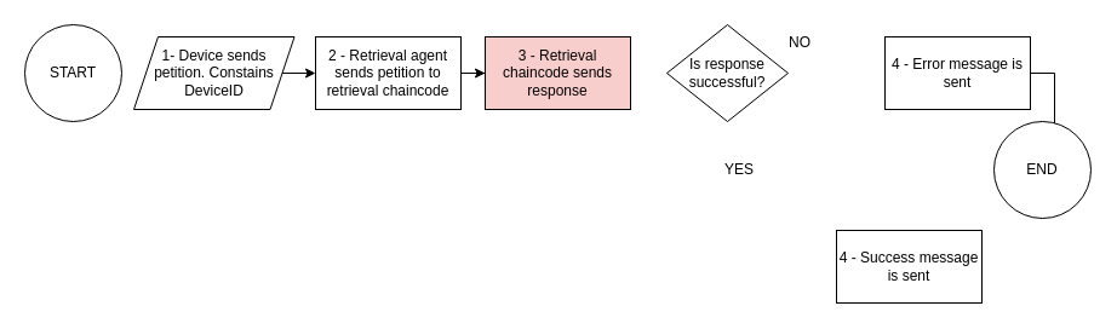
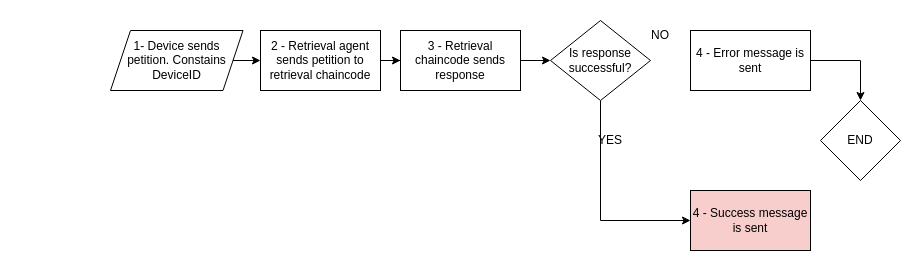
- <mxCell id="2" value="START" style="ellipse;whiteSpace=wrap;html=1;aspect=fixed;" parent="1" vertex="1"><mxGeometry x="20" y="20" width="80" height="80" as="geometry" /></mxCell>
- <mxCell id="8" value="3 - Retrieval chaincode sends response" style="rounded=0;whiteSpace=wrap;html=1;fillColor=#f8cecc;" parent="1" vertex="1"><mxGeometry x="400" y="30" width="120" height="60" as="geometry" /></mxCell>
+ <mxCell id="8" value="3 - Retrieval chaincode sends response" style="rounded=0;whiteSpace=wrap;html=1;" parent="1" vertex="1"><mxGeometry x="400" y="30" width="120" height="60" as="geometry" /></mxCell>
+ <mxCell id="7" style="edgeStyle=orthogonalEdgeStyle;rounded=0;orthogonalLoop=1;jettySize=auto;html=1;exitX=1;exitY=0.5;exitDx=0;exitDy=0;entryX=0;entryY=0.5;entryDx=0;entryDy=0;" parent="1" source="8" target="10" edge="1"><mxGeometry relative="1" as="geometry" /></mxCell>
- <mxCell id="12" value="4 - Error message is sent" style="rounded=0;whiteSpace=wrap;html=1;" parent="1" vertex="1"><mxGeometry x="730" y="30" width="120" height="60" as="geometry" /></mxCell>
+ <mxCell id="12" value="4 - Error message is sent" style="rounded=0;whiteSpace=wrap;html=1;" parent="1" vertex="1"><mxGeometry x="690" y="30" width="120" height="60" as="geometry" /></mxCell>
- <mxCell id="14" value="END" style="ellipse;whiteSpace=wrap;html=1;aspect=fixed;" parent="1" vertex="1"><mxGeometry x="820" y="100" width="80" height="80" as="geometry" /></mxCell>
+ <mxCell id="14" value="END" style="rhombus;whiteSpace=wrap;html=1;aspect=fixed;" parent="1" vertex="1"><mxGeometry x="820" y="100" width="80" height="80" as="geometry" /></mxCell>
+ <mxCell id="9" style="edgeStyle=orthogonalEdgeStyle;rounded=0;orthogonalLoop=1;jettySize=auto;html=1;exitX=0.5;exitY=1;exitDx=0;exitDy=0;entryX=0;entryY=0.5;entryDx=0;entryDy=0;" parent="1" source="10" target="13" edge="1"><mxGeometry relative="1" as="geometry"><mxPoint x="600" y="190" as="targetPoint" /></mxGeometry></mxCell>
- <mxCell id="13" value="4 - Success message is sent" style="rounded=0;whiteSpace=wrap;html=1;" parent="1" vertex="1"><mxGeometry x="690" y="190" width="120" height="60" as="geometry" /></mxCell>
+ <mxCell id="13" value="4 - Success message is sent" style="rounded=0;whiteSpace=wrap;html=1;fillColor=#f8cecc;" parent="1" vertex="1"><mxGeometry x="690" y="190" width="120" height="60" as="geometry" /></mxCell>
